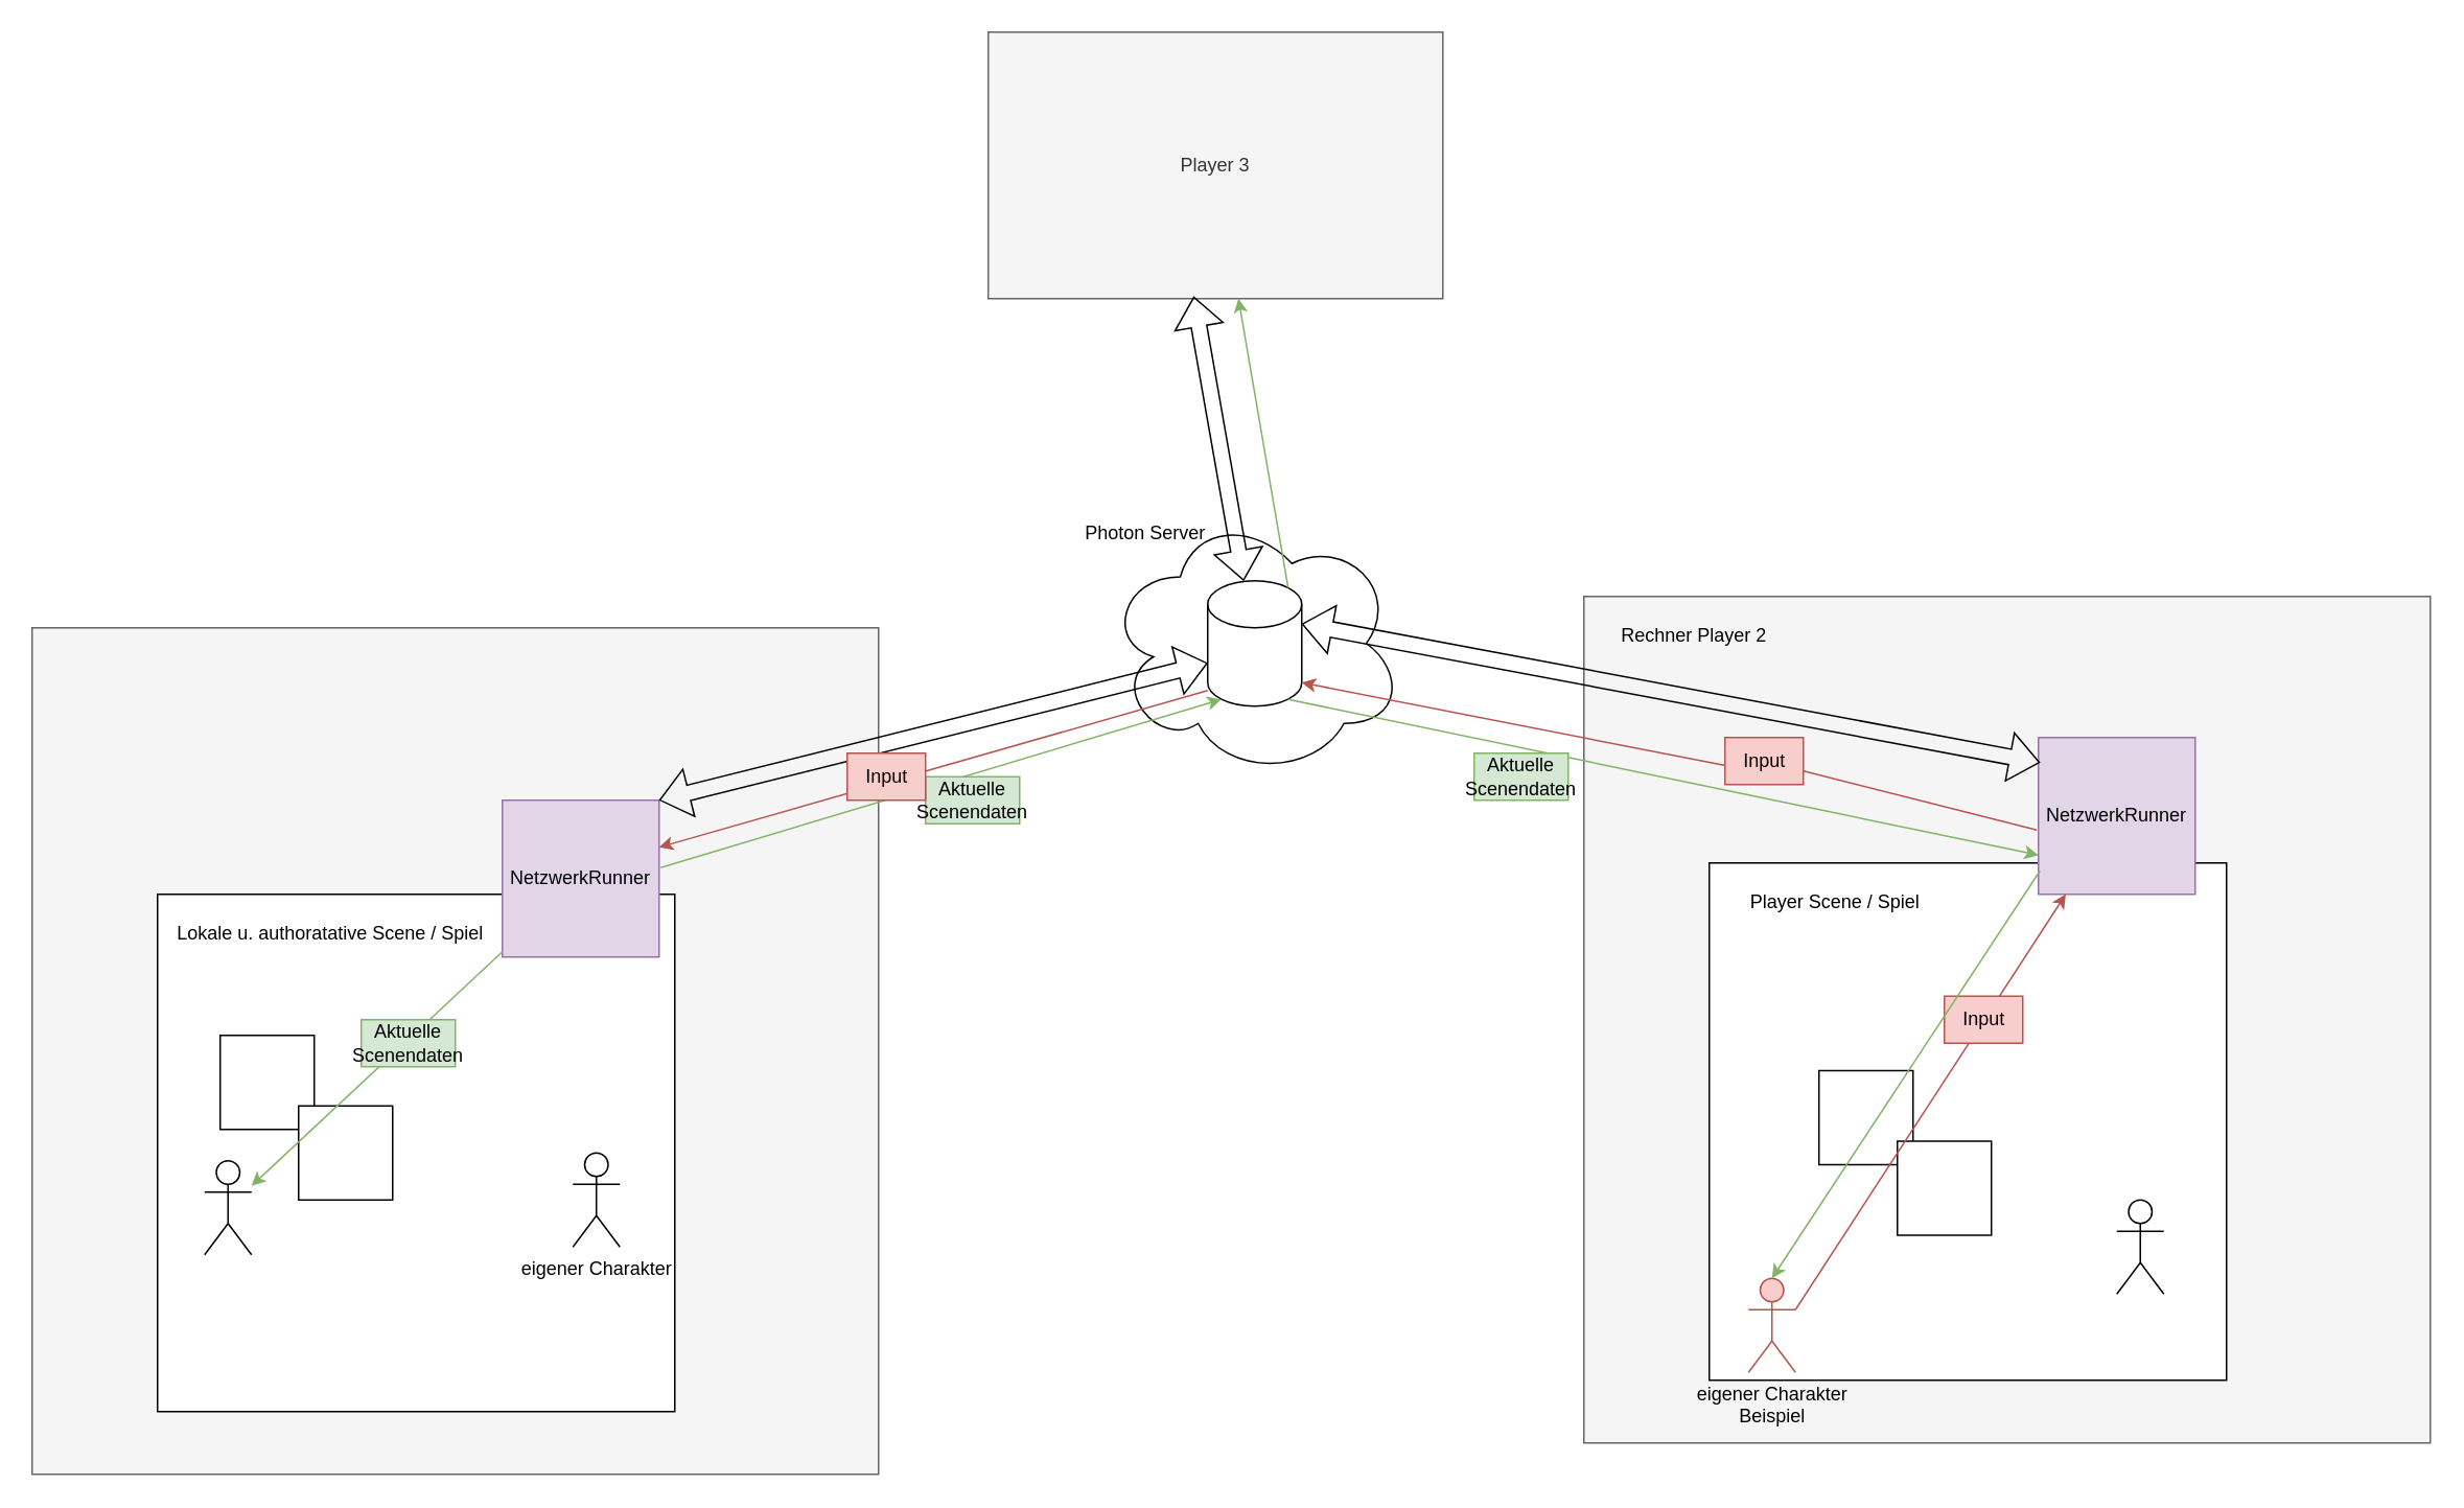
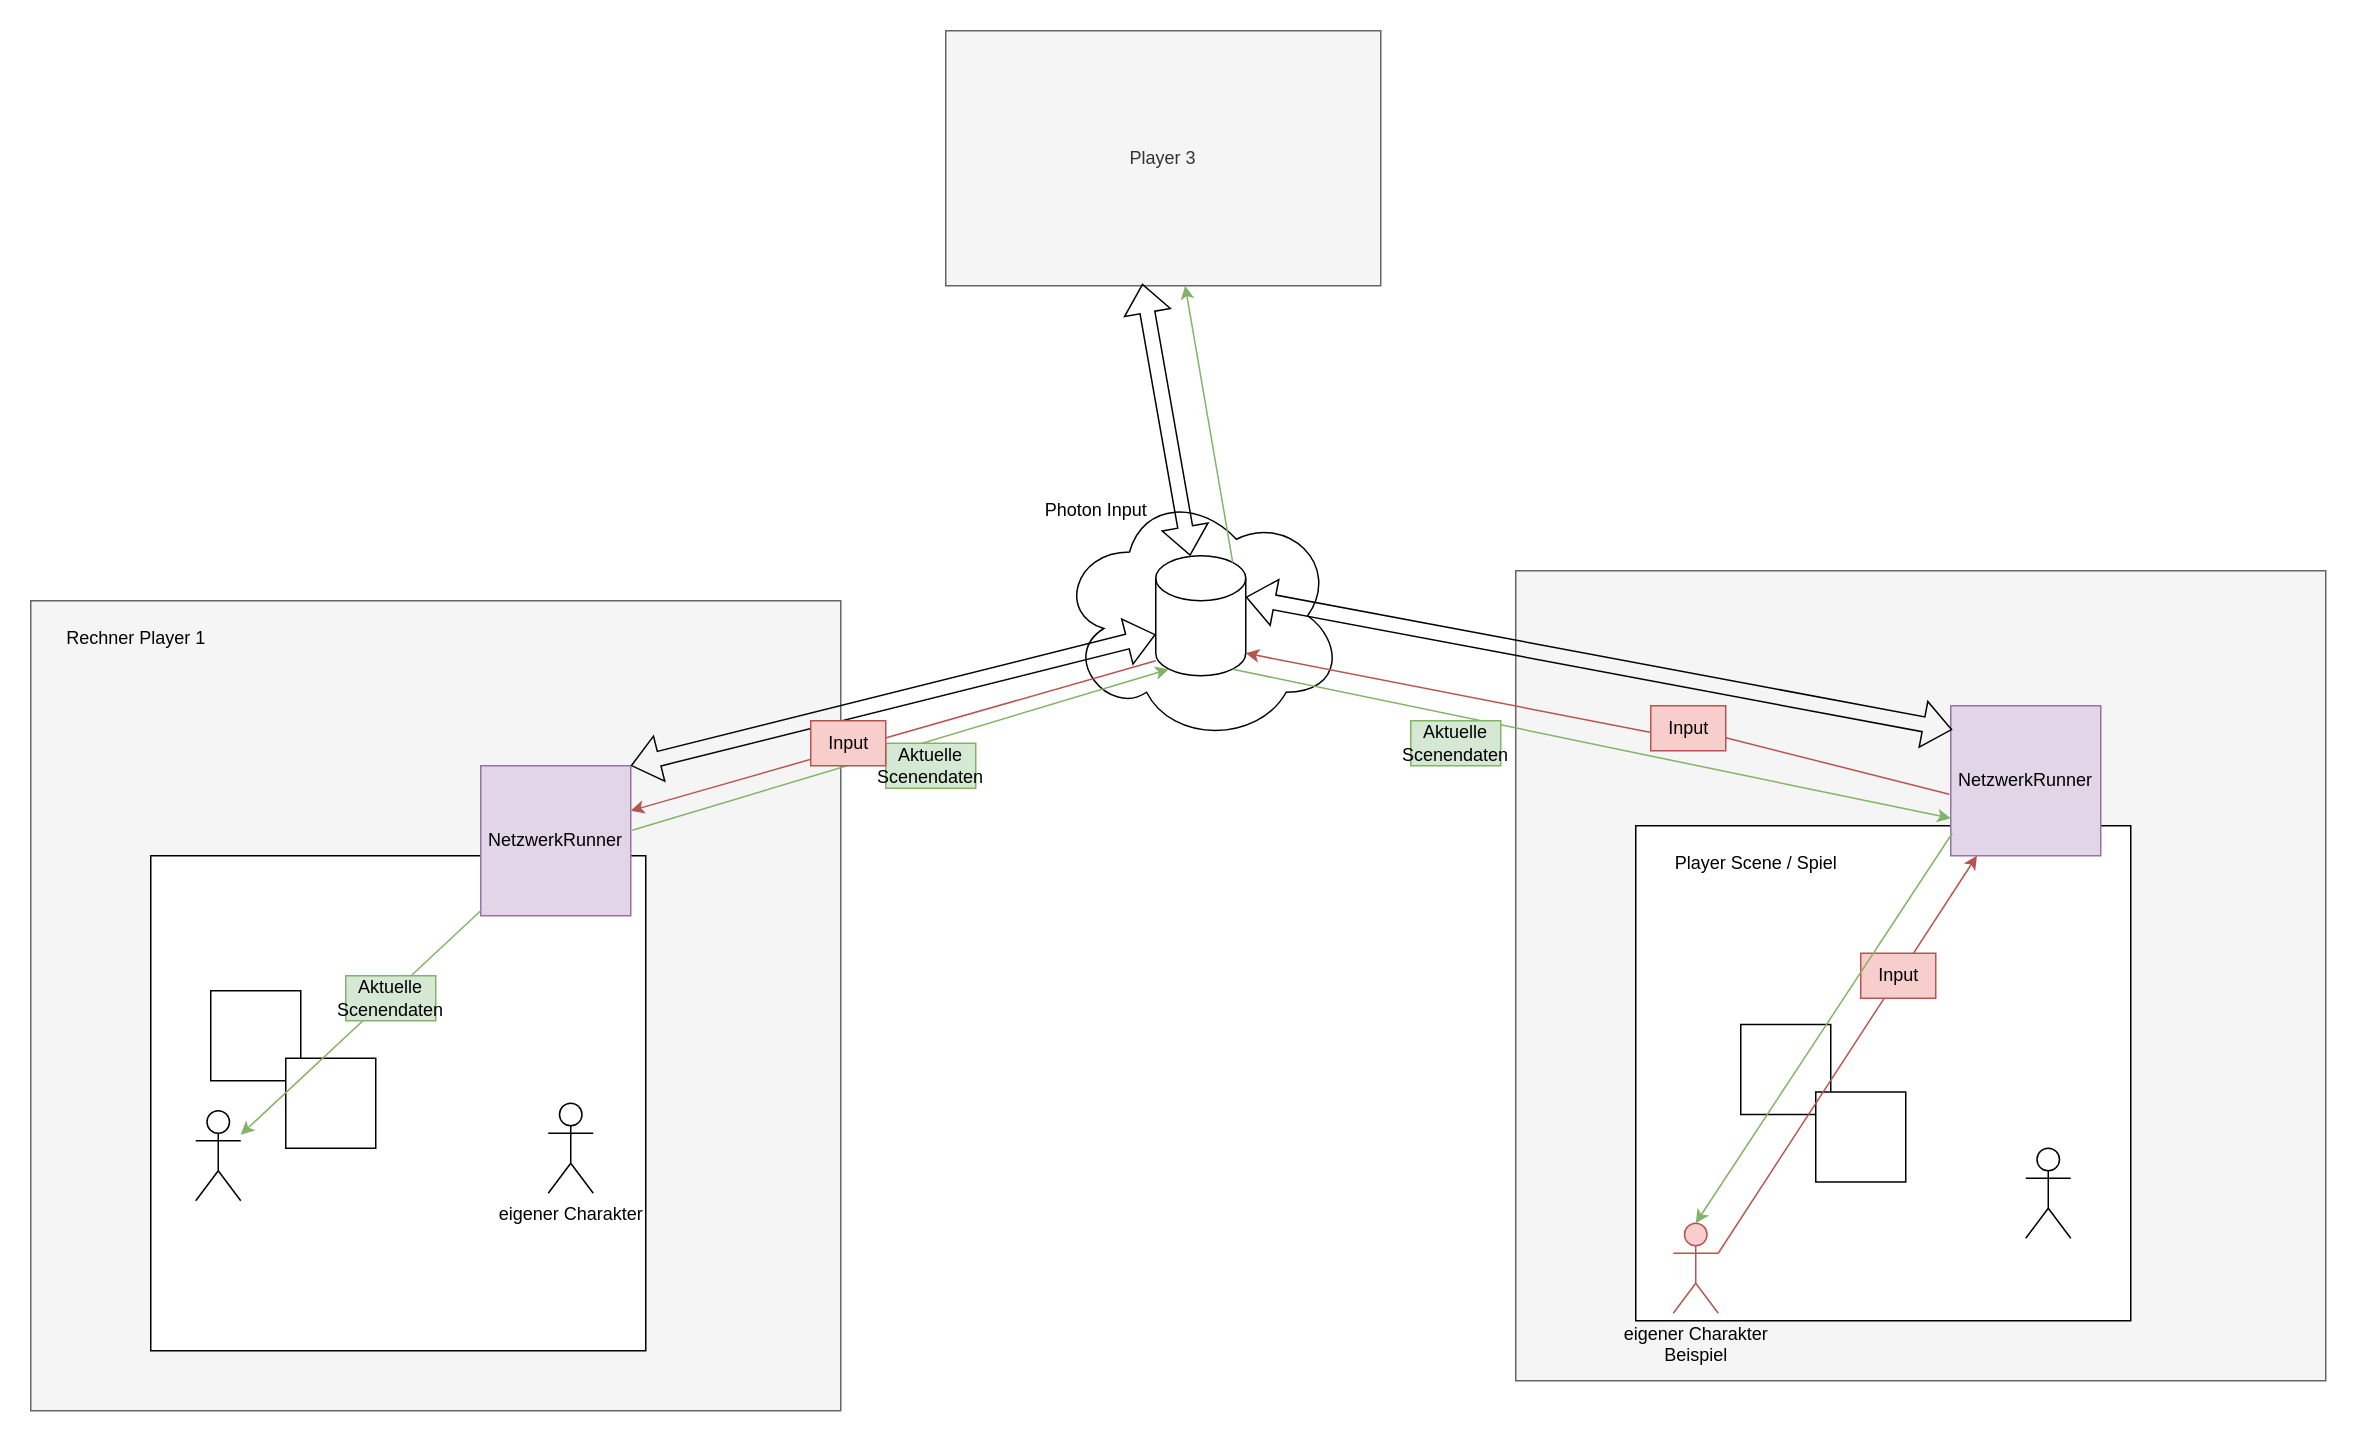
- <mxCell id="7" value="Photon Server" style="text;html=1;align=center;verticalAlign=middle;resizable=0;points=[];autosize=1;strokeColor=none;fillColor=none;" parent="1" vertex="1"><mxGeometry x="680" y="325" width="100" height="30" as="geometry" /></mxCell>
+ <mxCell id="7" value="Photon Input" style="text;html=1;align=center;verticalAlign=middle;resizable=0;points=[];autosize=1;strokeColor=none;fillColor=none;" parent="1" vertex="1"><mxGeometry x="680" y="325" width="100" height="30" as="geometry" /></mxCell>
- <mxCell id="12" value="Rechner Player 2" style="text;html=1;align=center;verticalAlign=middle;resizable=0;points=[];autosize=1;strokeColor=none;fillColor=none;" parent="1" vertex="1"><mxGeometry x="1020" y="390" width="120" height="30" as="geometry" /></mxCell>
+ <mxCell id="8" value="Rechner Player 1" style="text;html=1;align=center;verticalAlign=middle;resizable=0;points=[];autosize=1;strokeColor=none;fillColor=none;" parent="1" vertex="1"><mxGeometry x="30" y="410" width="120" height="30" as="geometry" /></mxCell>
- <mxCell id="9" value="Lokale u. authoratative Scene / Spiel" style="text;html=1;align=center;verticalAlign=middle;resizable=0;points=[];autosize=1;strokeColor=none;fillColor=none;" parent="1" vertex="1"><mxGeometry x="100" y="580" width="220" height="30" as="geometry" /></mxCell>
